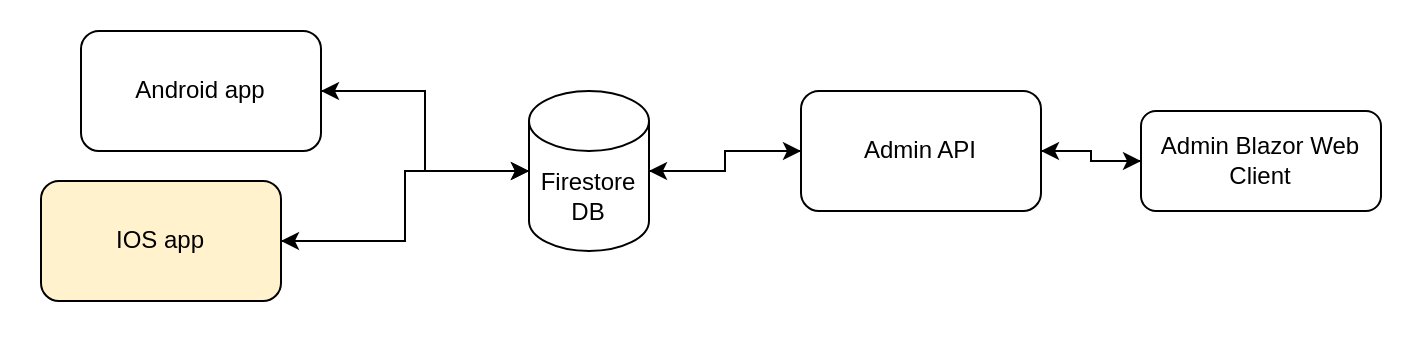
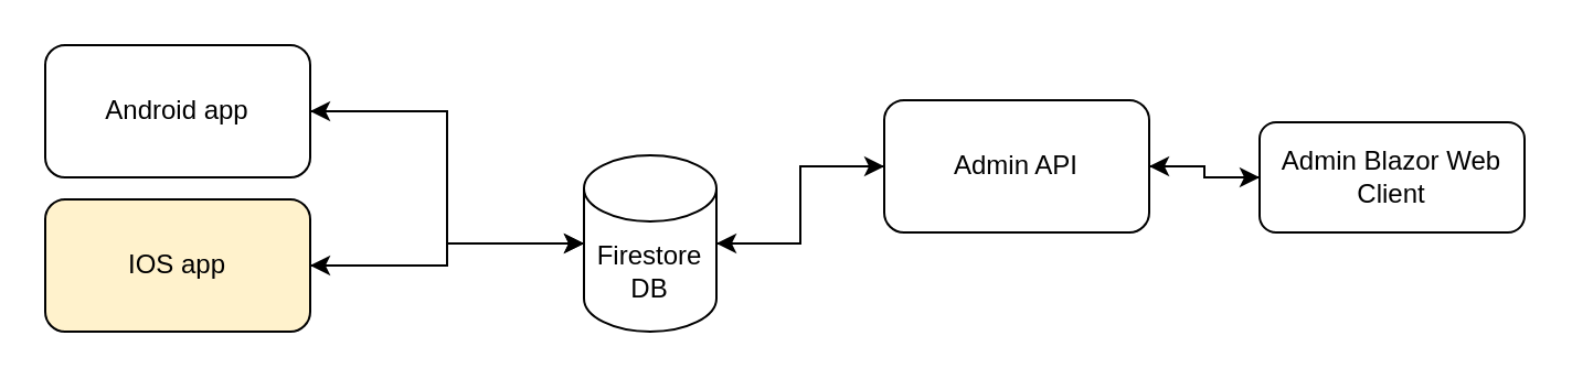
- <mxCell id="7" value="Android app" style="rounded=1;whiteSpace=wrap;html=1;" vertex="1" parent="1"><mxGeometry x="40" y="15" width="120" height="60" as="geometry" /></mxCell>
+ <mxCell id="7" value="Android app" style="rounded=1;whiteSpace=wrap;html=1;" vertex="1" parent="1"><mxGeometry x="20" y="20" width="120" height="60" as="geometry" /></mxCell>
- <mxCell id="5" value="Firestore DB" style="shape=cylinder3;whiteSpace=wrap;html=1;boundedLbl=1;backgroundOutline=1;size=15;" vertex="1" parent="1"><mxGeometry x="264" y="45" width="60" height="80" as="geometry" /></mxCell>
+ <mxCell id="5" value="Firestore DB" style="shape=cylinder3;whiteSpace=wrap;html=1;boundedLbl=1;backgroundOutline=1;size=15;" vertex="1" parent="1"><mxGeometry x="264" y="70" width="60" height="80" as="geometry" /></mxCell>
